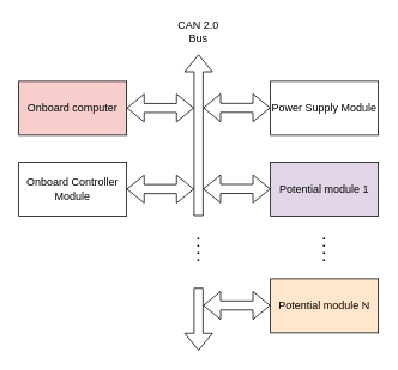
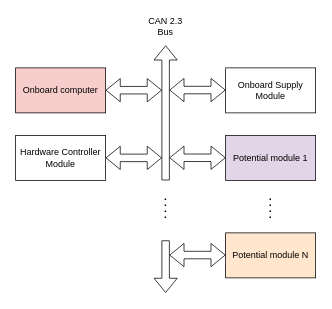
- <mxCell id="14" value="CAN 2.0 Bus" style="text;html=1;align=center;verticalAlign=middle;whiteSpace=wrap;rounded=0;" vertex="1" parent="1"><mxGeometry x="190" y="20" width="60" height="30" as="geometry" /></mxCell>
+ <mxCell id="14" value="CAN 2.3 Bus" style="text;html=1;align=center;verticalAlign=middle;whiteSpace=wrap;rounded=0;" vertex="1" parent="1"><mxGeometry x="190" y="20" width="60" height="30" as="geometry" /></mxCell>
- <mxCell id="4" value="Power Supply Module" style="rounded=0;whiteSpace=wrap;html=1;" vertex="1" parent="1"><mxGeometry x="300" y="90" width="120" height="60" as="geometry" /></mxCell>
+ <mxCell id="4" value="Onboard Supply Module" style="rounded=0;whiteSpace=wrap;html=1;" vertex="1" parent="1"><mxGeometry x="300" y="90" width="120" height="60" as="geometry" /></mxCell>
- <mxCell id="3" value="Onboard Controller Module" style="rounded=0;whiteSpace=wrap;html=1;" vertex="1" parent="1"><mxGeometry x="20" y="180" width="120" height="60" as="geometry" /></mxCell>
+ <mxCell id="3" value="Hardware Controller Module" style="rounded=0;whiteSpace=wrap;html=1;" vertex="1" parent="1"><mxGeometry x="20" y="180" width="120" height="60" as="geometry" /></mxCell>
